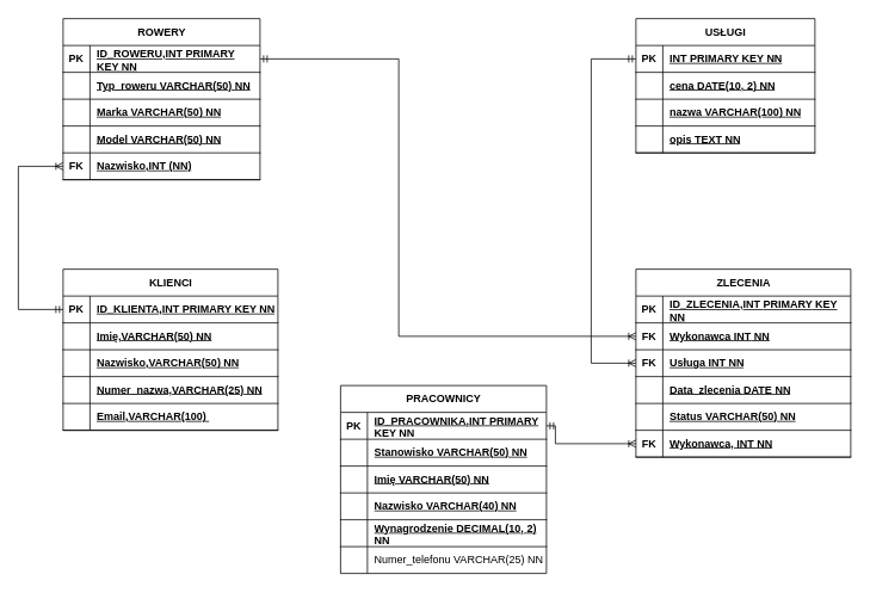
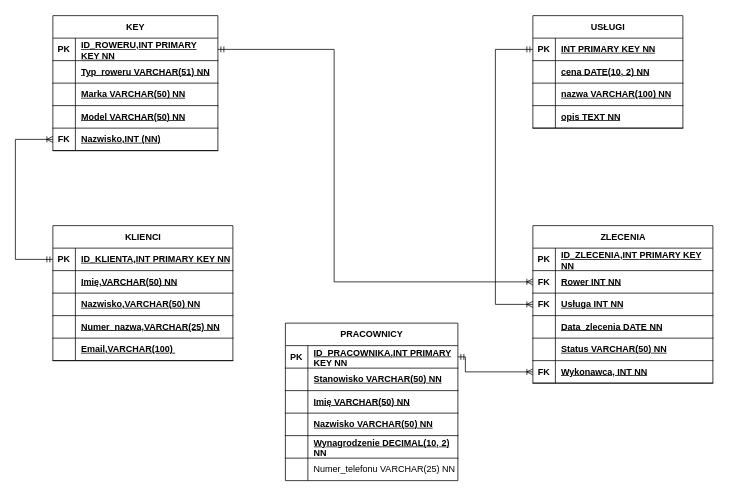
- <mxCell id="2" value="ROWERY" style="shape=table;startSize=30;container=1;collapsible=1;childLayout=tableLayout;fixedRows=1;rowLines=0;fontStyle=1;align=center;resizeLast=1;html=1;" parent="1" vertex="1"><mxGeometry x="70" y="20" width="220" height="180" as="geometry" /></mxCell>
+ <mxCell id="2" value="KEY" style="shape=table;startSize=30;container=1;collapsible=1;childLayout=tableLayout;fixedRows=1;rowLines=0;fontStyle=1;align=center;resizeLast=1;html=1;" parent="1" vertex="1"><mxGeometry x="70" y="20" width="220" height="180" as="geometry" /></mxCell>
- <mxCell id="8" value="Typ_roweru&amp;nbsp;&lt;span class=&quot;hljs-type&quot;&gt;VARCHAR&lt;/span&gt;(&lt;span class=&quot;hljs-number&quot;&gt;50&lt;/span&gt;) NN" style="shape=partialRectangle;connectable=0;fillColor=none;top=0;left=0;bottom=0;right=0;align=left;spacingLeft=6;fontStyle=5;overflow=hidden;whiteSpace=wrap;html=1;" parent="6" vertex="1"><mxGeometry x="30" width="190" height="30" as="geometry"><mxRectangle width="190" height="30" as="alternateBounds" /></mxGeometry></mxCell>
+ <mxCell id="8" value="Typ_roweru&amp;nbsp;&lt;span class=&quot;hljs-type&quot;&gt;VARCHAR&lt;/span&gt;(&lt;span class=&quot;hljs-number&quot;&gt;51&lt;/span&gt;) NN" style="shape=partialRectangle;connectable=0;fillColor=none;top=0;left=0;bottom=0;right=0;align=left;spacingLeft=6;fontStyle=5;overflow=hidden;whiteSpace=wrap;html=1;" parent="6" vertex="1"><mxGeometry x="30" width="190" height="30" as="geometry"><mxRectangle width="190" height="30" as="alternateBounds" /></mxGeometry></mxCell>
- <mxCell id="53" value="Wykonawca&amp;nbsp;&lt;span class=&quot;hljs-type&quot;&gt;INT&lt;/span&gt; NN" style="shape=partialRectangle;connectable=0;fillColor=none;top=0;left=0;bottom=0;right=0;align=left;spacingLeft=6;fontStyle=5;overflow=hidden;whiteSpace=wrap;html=1;" parent="51" vertex="1"><mxGeometry x="30" width="210" height="30" as="geometry"><mxRectangle width="210" height="30" as="alternateBounds" /></mxGeometry></mxCell>
+ <mxCell id="53" value="Rower&amp;nbsp;&lt;span class=&quot;hljs-type&quot;&gt;INT&lt;/span&gt; NN" style="shape=partialRectangle;connectable=0;fillColor=none;top=0;left=0;bottom=0;right=0;align=left;spacingLeft=6;fontStyle=5;overflow=hidden;whiteSpace=wrap;html=1;" parent="51" vertex="1"><mxGeometry x="30" width="210" height="30" as="geometry"><mxRectangle width="210" height="30" as="alternateBounds" /></mxGeometry></mxCell>
- <mxCell id="78" value="Nazwisko&amp;nbsp;&lt;span class=&quot;hljs-type&quot;&gt;VARCHAR&lt;/span&gt;(&lt;span class=&quot;hljs-number&quot;&gt;40&lt;/span&gt;) NN" style="shape=partialRectangle;connectable=0;fillColor=none;top=0;left=0;bottom=0;right=0;align=left;spacingLeft=6;fontStyle=5;overflow=hidden;whiteSpace=wrap;html=1;" parent="76" vertex="1"><mxGeometry x="30" width="200" height="30" as="geometry"><mxRectangle width="200" height="30" as="alternateBounds" /></mxGeometry></mxCell>
+ <mxCell id="78" value="Nazwisko&amp;nbsp;&lt;span class=&quot;hljs-type&quot;&gt;VARCHAR&lt;/span&gt;(&lt;span class=&quot;hljs-number&quot;&gt;50&lt;/span&gt;) NN" style="shape=partialRectangle;connectable=0;fillColor=none;top=0;left=0;bottom=0;right=0;align=left;spacingLeft=6;fontStyle=5;overflow=hidden;whiteSpace=wrap;html=1;" parent="76" vertex="1"><mxGeometry x="30" width="200" height="30" as="geometry"><mxRectangle width="200" height="30" as="alternateBounds" /></mxGeometry></mxCell>
